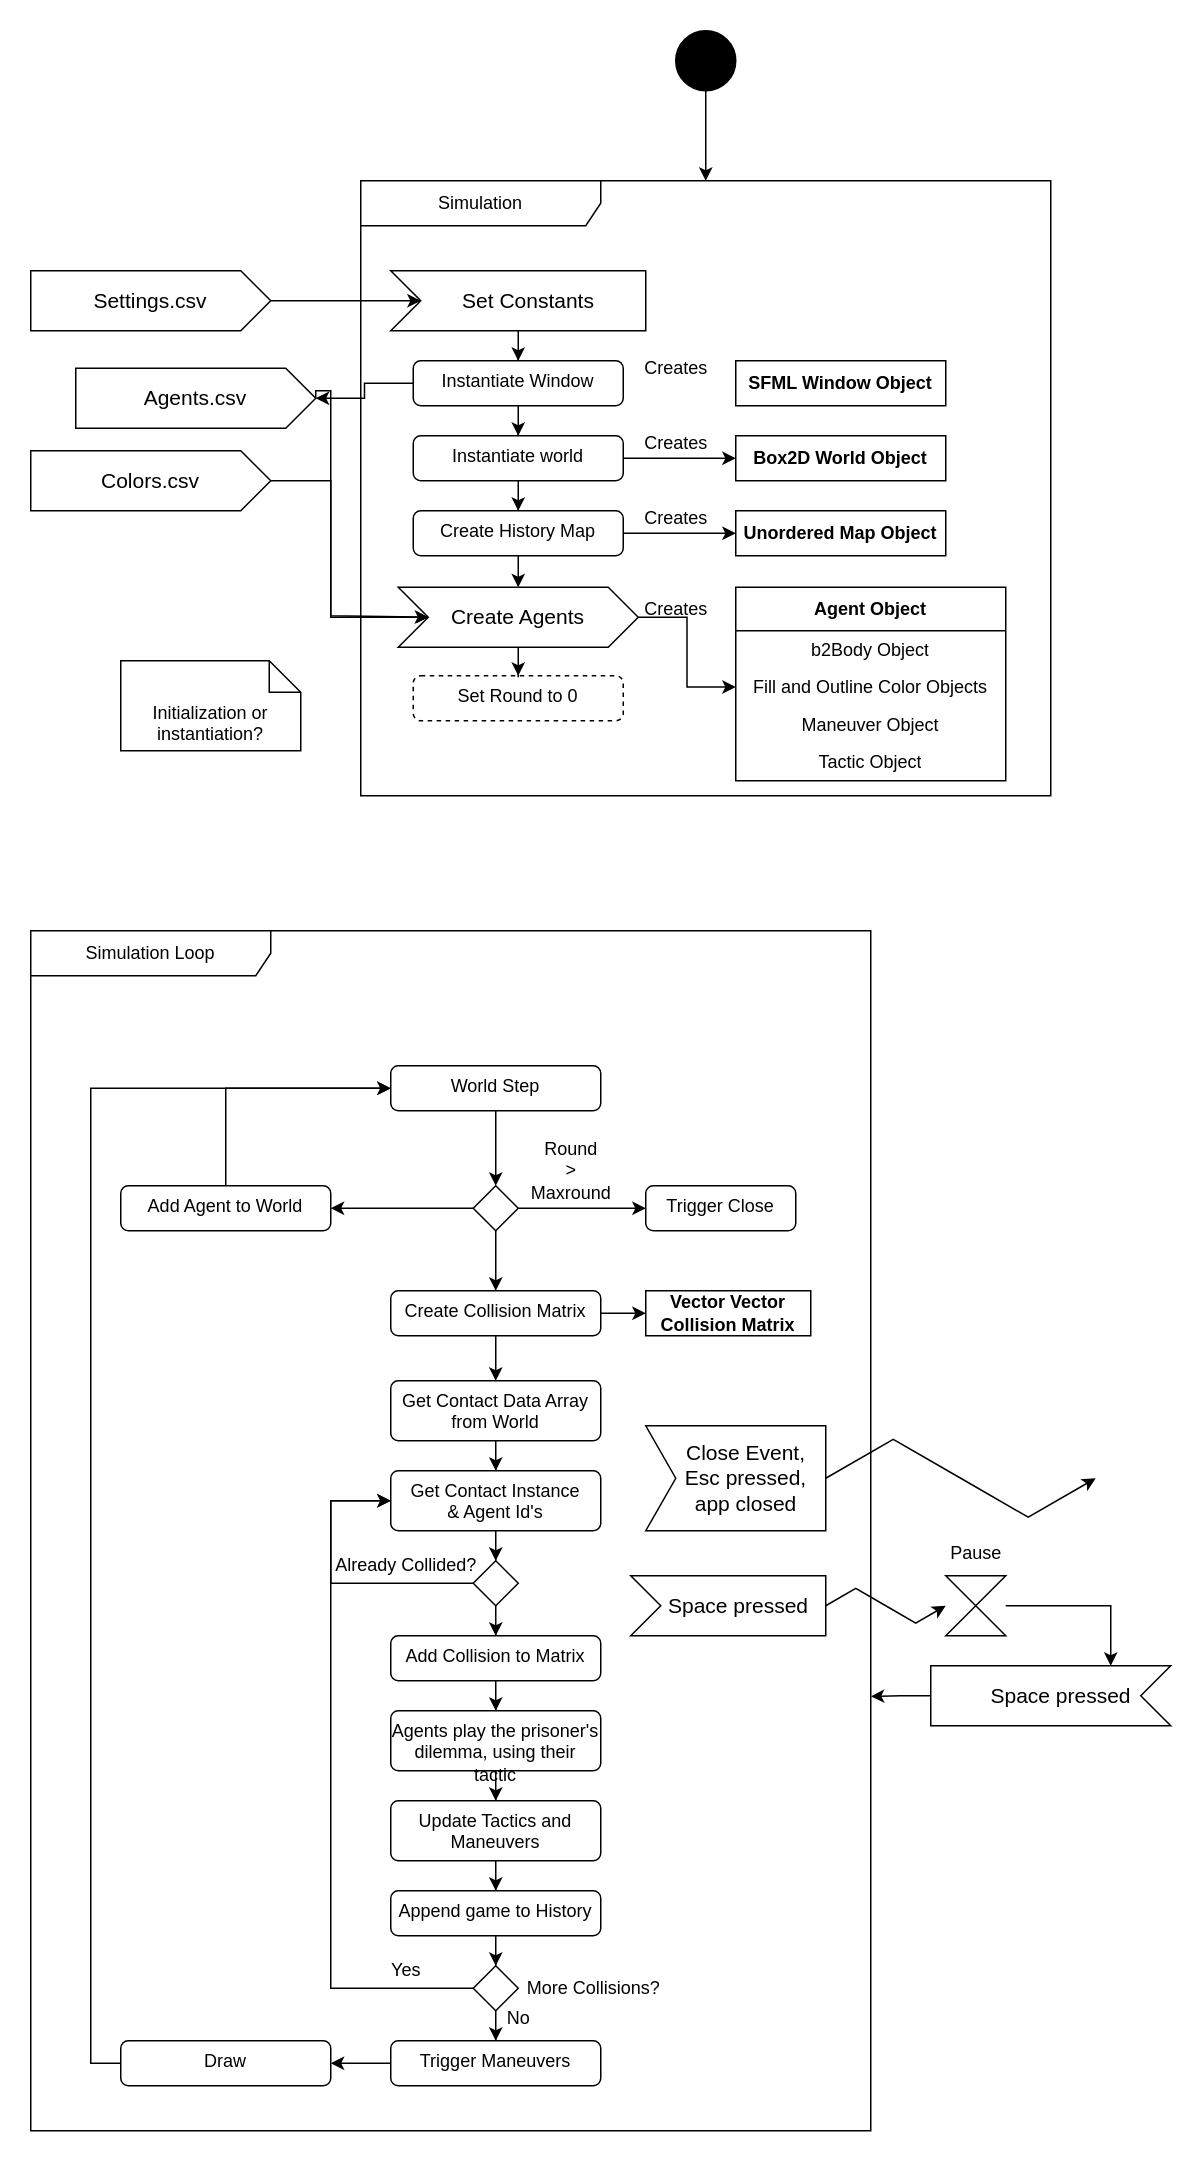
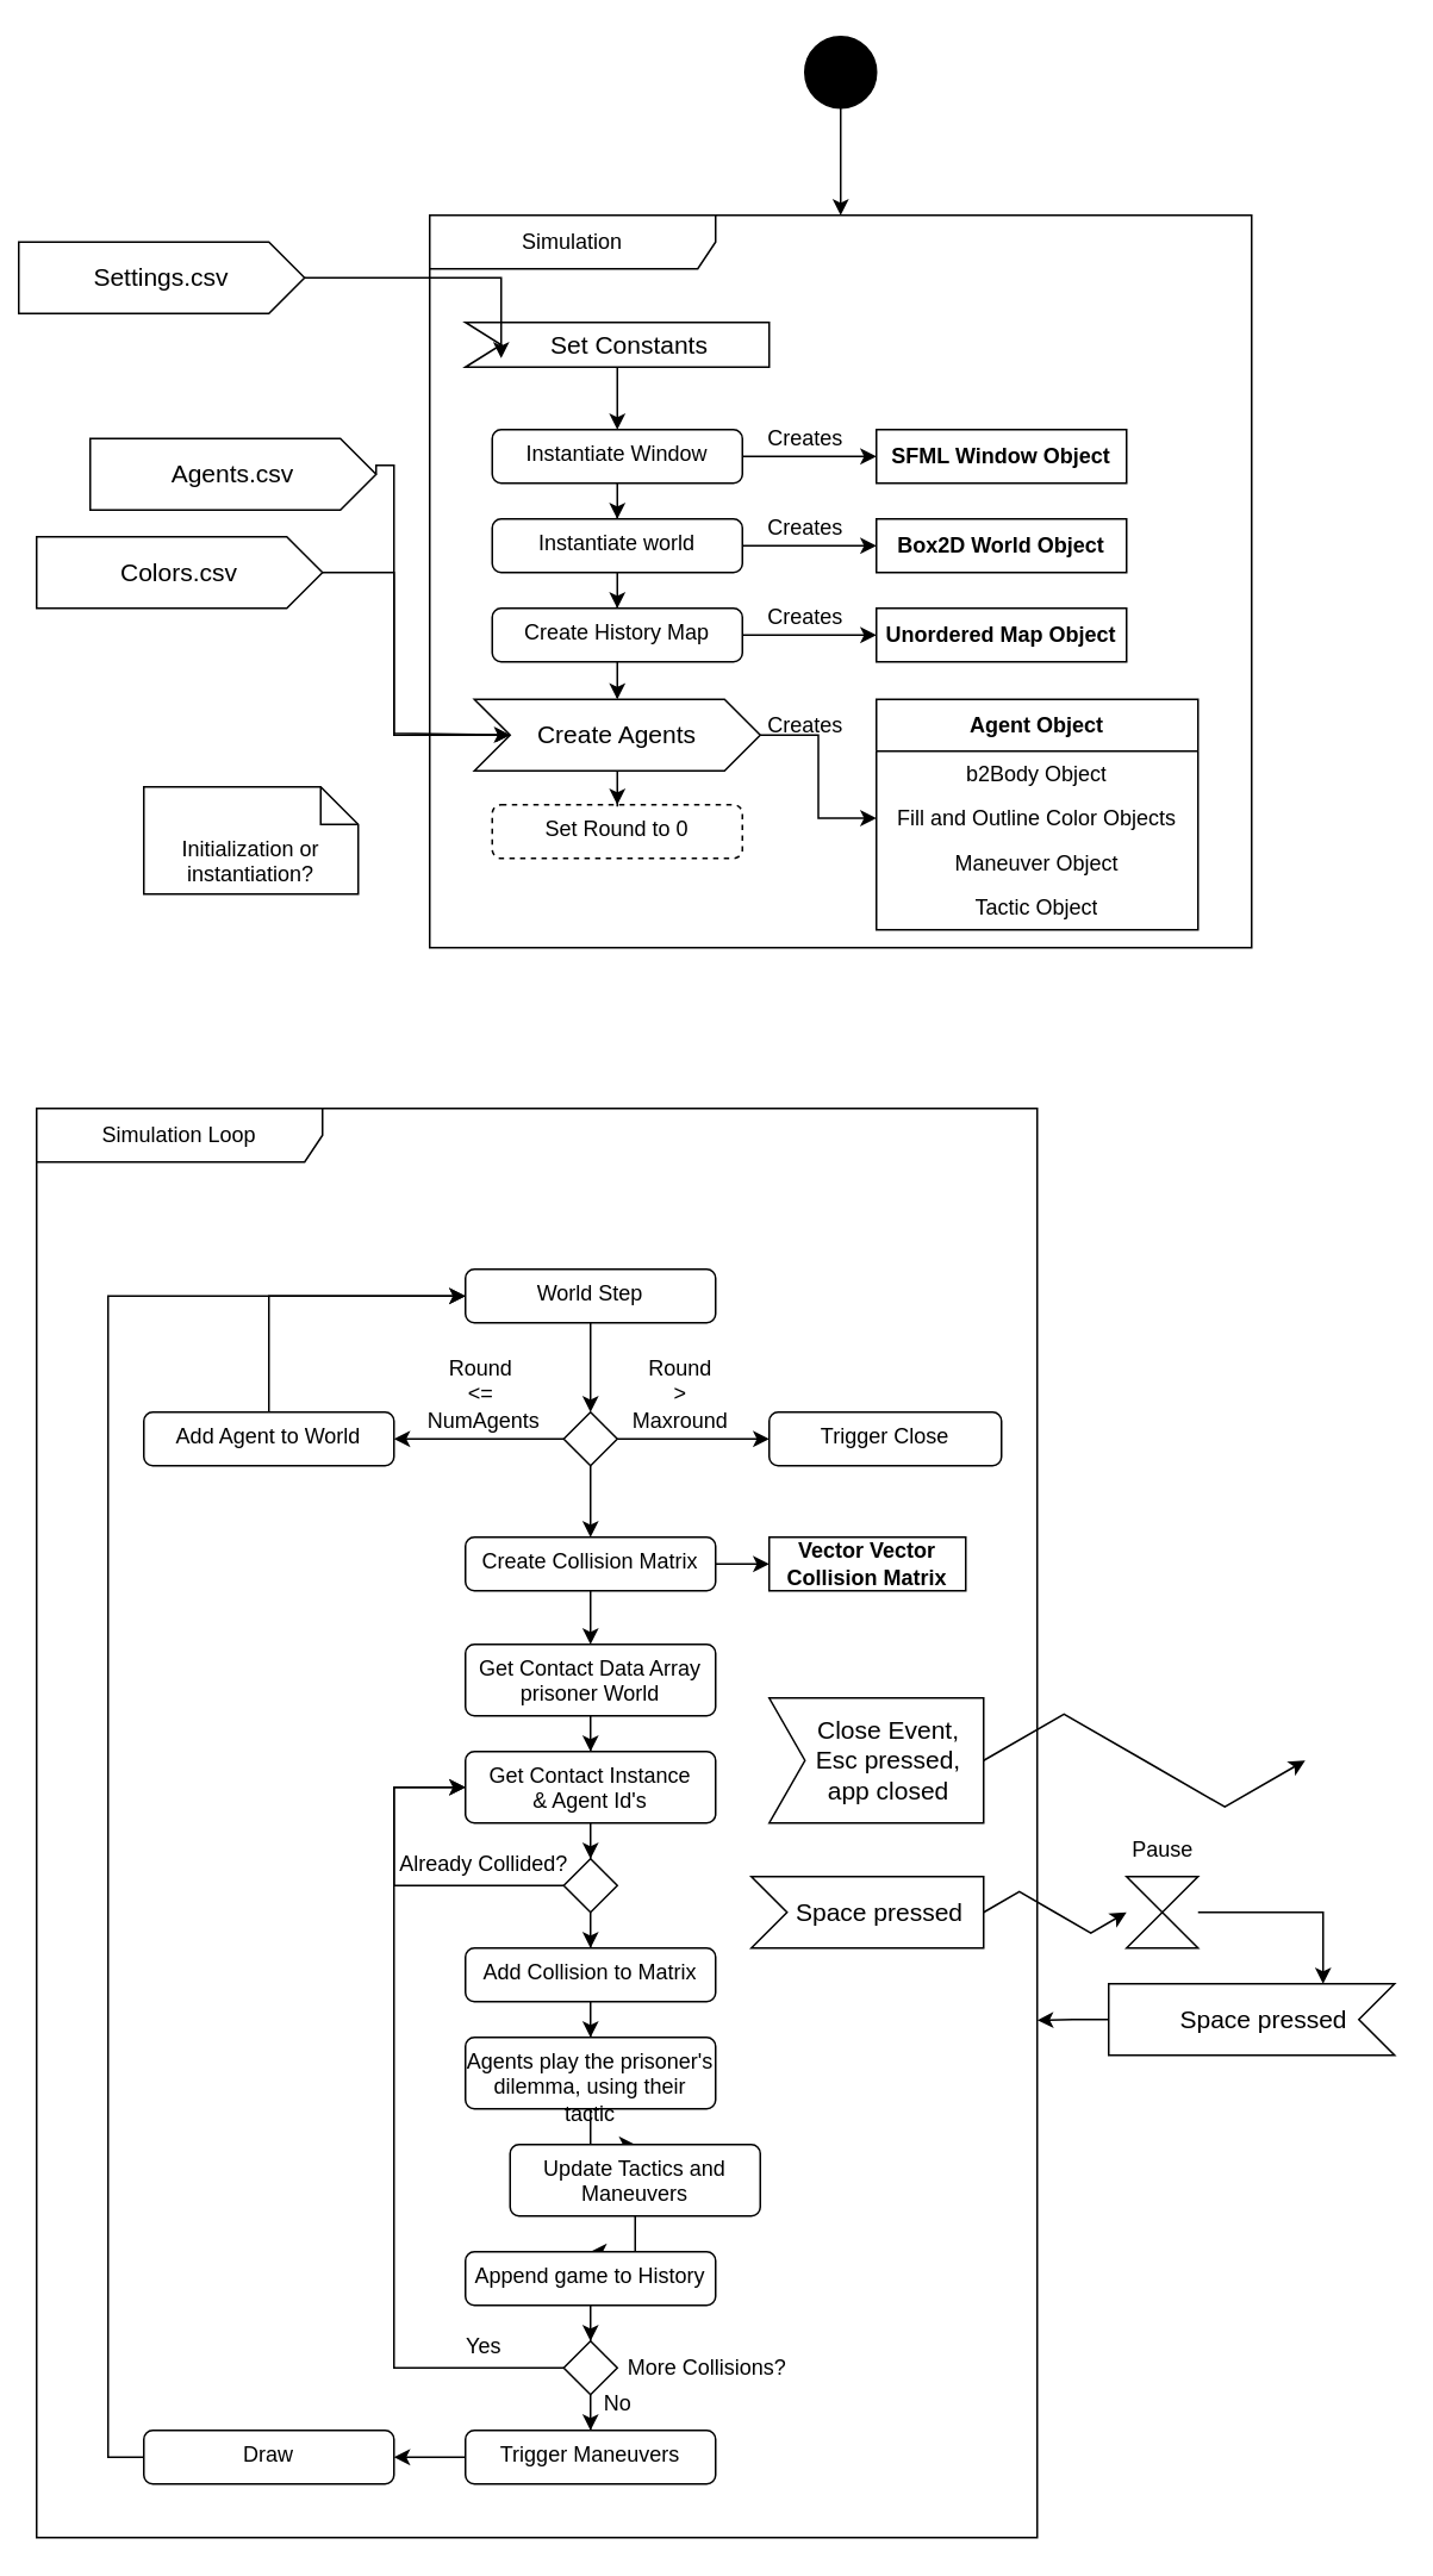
- <mxCell id="32" value="&lt;div&gt;Settings.csv&lt;/div&gt;" style="html=1;shape=mxgraph.infographic.ribbonSimple;notch1=0;notch2=20;align=center;verticalAlign=middle;fontSize=14;fontStyle=0;fillColor=#FFFFFF;whiteSpace=wrap;" parent="1" vertex="1"><mxGeometry x="20" y="180" width="160" height="40" as="geometry" /></mxCell>
+ <mxCell id="32" value="&lt;div&gt;Settings.csv&lt;/div&gt;" style="html=1;shape=mxgraph.infographic.ribbonSimple;notch1=0;notch2=20;align=center;verticalAlign=middle;fontSize=14;fontStyle=0;fillColor=#FFFFFF;whiteSpace=wrap;" parent="1" vertex="1"><mxGeometry x="10" y="135" width="160" height="40" as="geometry" /></mxCell>
- <mxCell id="6" value="Set Constants" style="html=1;shape=mxgraph.infographic.ribbonSimple;notch1=20;notch2=0;align=center;verticalAlign=middle;fontSize=14;fontStyle=0;fillColor=#FFFFFF;flipH=0;spacingRight=0;spacingLeft=14;whiteSpace=wrap;" parent="4" vertex="1"><mxGeometry x="20" y="60" width="170" height="40" as="geometry" /></mxCell>
+ <mxCell id="6" value="Set Constants" style="html=1;shape=mxgraph.infographic.ribbonSimple;notch1=20;notch2=0;align=center;verticalAlign=middle;fontSize=14;fontStyle=0;fillColor=#FFFFFF;flipH=0;spacingRight=0;spacingLeft=14;whiteSpace=wrap;" parent="4" vertex="1"><mxGeometry x="20" y="60" width="170" height="25" as="geometry" /></mxCell>
- <mxCell id="8" value="" style="edgeStyle=orthogonalEdgeStyle;rounded=0;orthogonalLoop=1;jettySize=auto;html=1;" parent="4" source="9" target="34" edge="1"><mxGeometry relative="1" as="geometry" /></mxCell>
+ <mxCell id="8" value="" style="edgeStyle=orthogonalEdgeStyle;rounded=0;orthogonalLoop=1;jettySize=auto;html=1;" parent="4" source="9" target="13" edge="1"><mxGeometry relative="1" as="geometry" /></mxCell>
+ <mxCell id="48" value="&lt;div&gt;Round&amp;nbsp;&lt;/div&gt;&lt;div&gt;&amp;lt;=&amp;nbsp;&lt;/div&gt;&lt;div&gt;NumAgents&lt;/div&gt;" style="text;html=1;align=center;verticalAlign=middle;resizable=0;points=[];autosize=1;strokeColor=none;fillColor=none;" vertex="1" parent="39"><mxGeometry x="210" y="130" width="80" height="60" as="geometry" /></mxCell>
- <mxCell id="49" value="Trigger Close" style="html=1;align=center;verticalAlign=top;rounded=1;absoluteArcSize=1;arcSize=10;dashed=0;whiteSpace=wrap;" vertex="1" parent="39"><mxGeometry x="410" y="170" width="100" height="30" as="geometry" /></mxCell>
+ <mxCell id="49" value="Trigger Close" style="html=1;align=center;verticalAlign=top;rounded=1;absoluteArcSize=1;arcSize=10;dashed=0;whiteSpace=wrap;" vertex="1" parent="39"><mxGeometry x="410" y="170" width="130" height="30" as="geometry" /></mxCell>
- <mxCell id="56" value="&lt;div&gt;Get Contact Data Array from World&lt;br&gt;&lt;/div&gt;" style="html=1;align=center;verticalAlign=top;rounded=1;absoluteArcSize=1;arcSize=10;dashed=0;whiteSpace=wrap;" vertex="1" parent="39"><mxGeometry x="240" y="300" width="140" height="40" as="geometry" /></mxCell>
+ <mxCell id="56" value="&lt;div&gt;Get Contact Data Array prisoner World&lt;br&gt;&lt;/div&gt;" style="html=1;align=center;verticalAlign=top;rounded=1;absoluteArcSize=1;arcSize=10;dashed=0;whiteSpace=wrap;" vertex="1" parent="39"><mxGeometry x="240" y="300" width="140" height="40" as="geometry" /></mxCell>
- <mxCell id="69" value="&lt;div&gt;Update Tactics and Maneuvers&lt;br&gt;&lt;/div&gt;" style="html=1;align=center;verticalAlign=top;rounded=1;absoluteArcSize=1;arcSize=10;dashed=0;whiteSpace=wrap;" vertex="1" parent="39"><mxGeometry x="240" y="580" width="140" height="40" as="geometry" /></mxCell>
+ <mxCell id="69" value="&lt;div&gt;Update Tactics and Maneuvers&lt;br&gt;&lt;/div&gt;" style="html=1;align=center;verticalAlign=top;rounded=1;absoluteArcSize=1;arcSize=10;dashed=0;whiteSpace=wrap;" vertex="1" parent="39"><mxGeometry x="265" y="580" width="140" height="40" as="geometry" /></mxCell>
